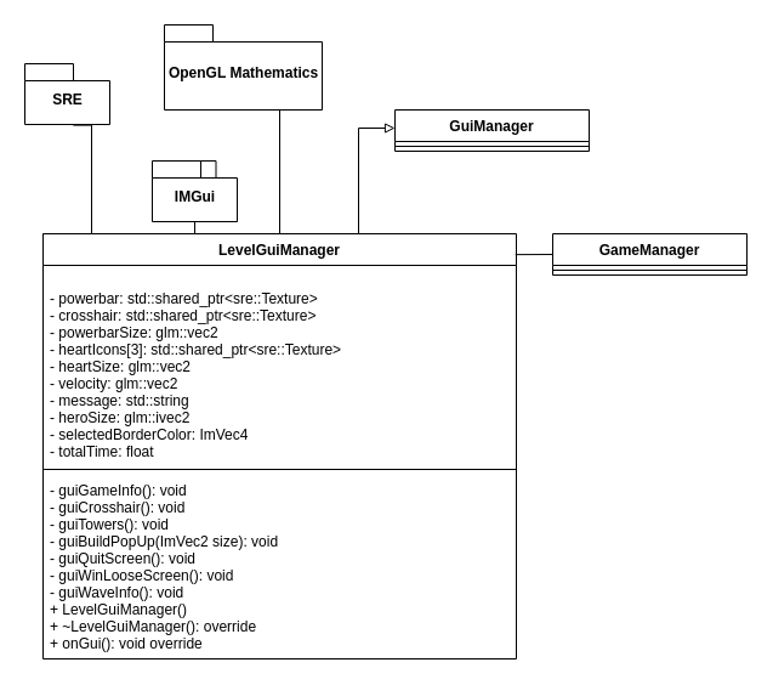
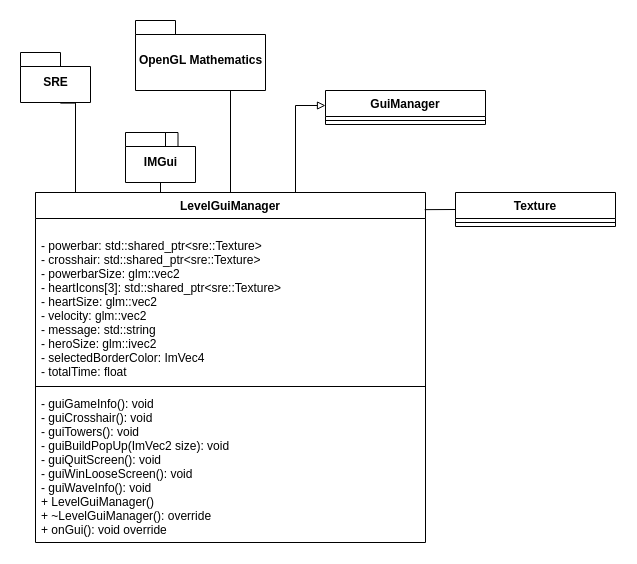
- <mxCell id="9" value="GameManager" style="swimlane;fontStyle=1;align=center;verticalAlign=top;childLayout=stackLayout;horizontal=1;startSize=26;horizontalStack=0;resizeParent=1;resizeParentMax=0;resizeLast=0;collapsible=1;marginBottom=0;" parent="1" vertex="1"><mxGeometry x="455" y="192" width="160" height="34" as="geometry" /></mxCell>
+ <mxCell id="9" value="Texture" style="swimlane;fontStyle=1;align=center;verticalAlign=top;childLayout=stackLayout;horizontal=1;startSize=26;horizontalStack=0;resizeParent=1;resizeParentMax=0;resizeLast=0;collapsible=1;marginBottom=0;" parent="1" vertex="1"><mxGeometry x="455" y="192" width="160" height="34" as="geometry" /></mxCell>
